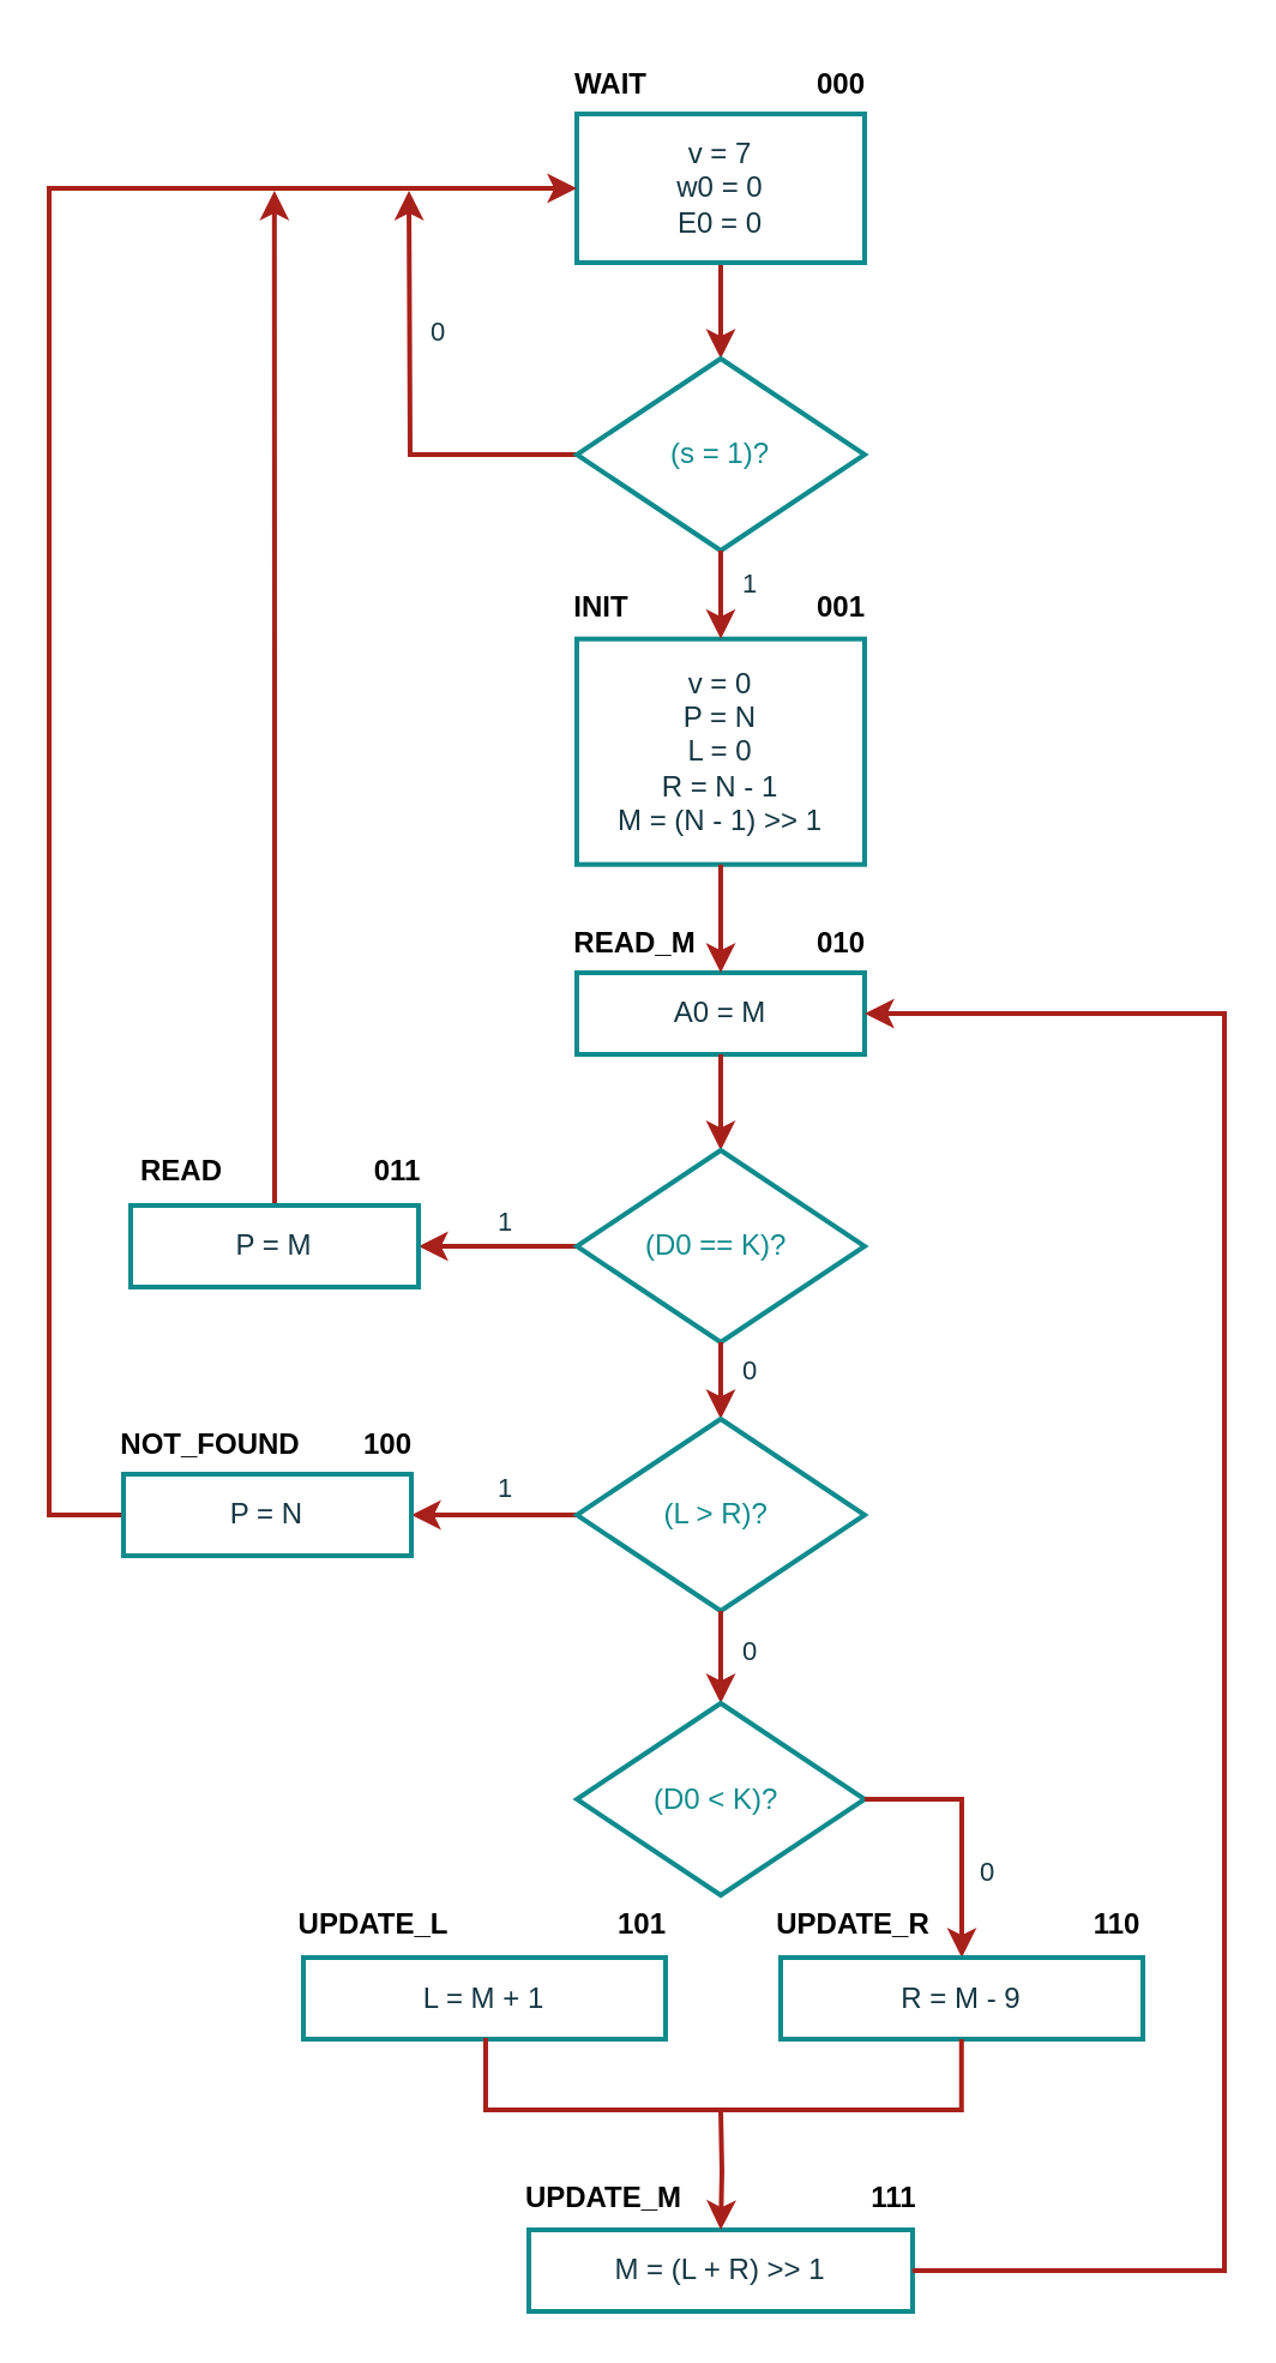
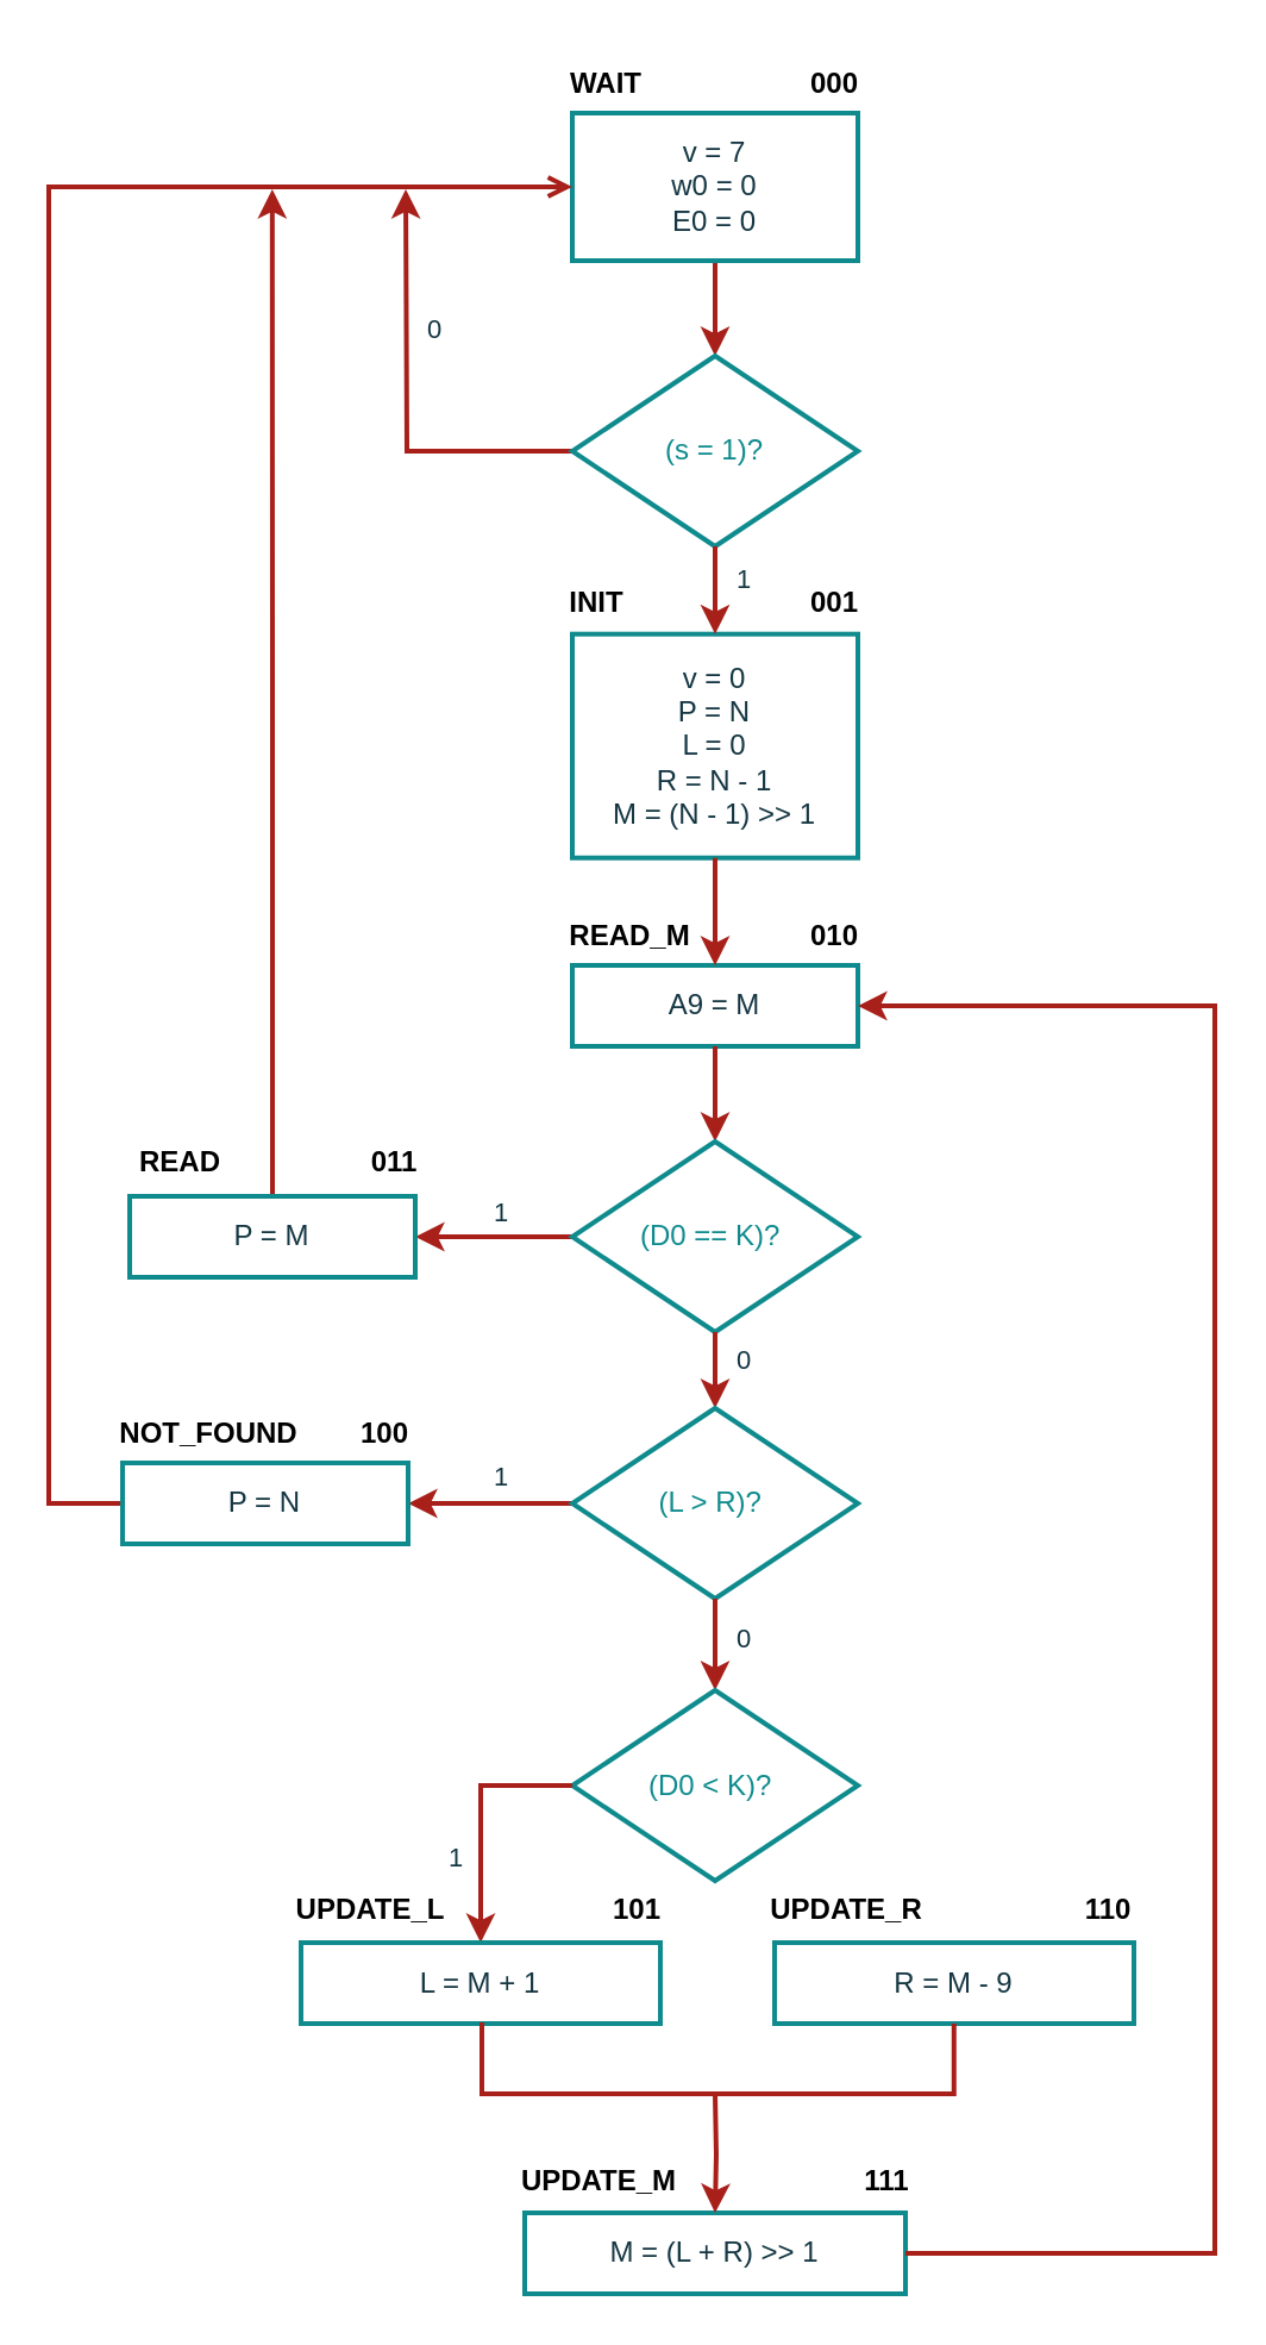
- <mxCell id="31" style="edgeStyle=orthogonalEdgeStyle;rounded=0;orthogonalLoop=1;jettySize=auto;html=1;exitX=0;exitY=0.5;exitDx=0;exitDy=0;entryX=0;entryY=0.5;entryDx=0;entryDy=0;strokeWidth=2;strokeColor=#A8201A;labelBackgroundColor=none;fontColor=default;" edge="1" parent="1" source="32" target="3"><mxGeometry relative="1" as="geometry"><Array as="points"><mxPoint x="20" y="631" /><mxPoint x="20" y="78" /></Array></mxGeometry></mxCell>
+ <mxCell id="31" style="edgeStyle=orthogonalEdgeStyle;rounded=0;orthogonalLoop=1;jettySize=auto;html=1;exitX=0;exitY=0.5;exitDx=0;exitDy=0;entryX=0;entryY=0.5;entryDx=0;entryDy=0;strokeWidth=2;strokeColor=#A8201A;labelBackgroundColor=none;fontColor=default;endArrow=open;" edge="1" parent="1" source="32" target="3"><mxGeometry relative="1" as="geometry"><Array as="points"><mxPoint x="20" y="631" /><mxPoint x="20" y="78" /></Array></mxGeometry></mxCell>
- <mxCell id="14" value="A0 = M" style="rounded=0;whiteSpace=wrap;html=1;textShadow=0;labelBorderColor=none;strokeColor=#0F8B8D;strokeWidth=2;fillColor=none;fontColor=#143642;labelBackgroundColor=none;fontStyle=0" vertex="1" parent="1"><mxGeometry x="240" y="405" width="120" height="34" as="geometry" /></mxCell>
+ <mxCell id="14" value="A9 = M" style="rounded=0;whiteSpace=wrap;html=1;textShadow=0;labelBorderColor=none;strokeColor=#0F8B8D;strokeWidth=2;fillColor=none;fontColor=#143642;labelBackgroundColor=none;fontStyle=0" vertex="1" parent="1"><mxGeometry x="240" y="405" width="120" height="34" as="geometry" /></mxCell>
- <mxCell id="42" style="edgeStyle=orthogonalEdgeStyle;rounded=0;orthogonalLoop=1;jettySize=auto;html=1;exitX=1;exitY=0.5;exitDx=0;exitDy=0;strokeColor=#A8201A;strokeWidth=2;entryX=0.5;entryY=0;entryDx=0;entryDy=0;labelBackgroundColor=none;fontColor=default;" edge="1" parent="1" source="36" target="44"><mxGeometry relative="1" as="geometry"><mxPoint x="340" y="914" as="sourcePoint" /><mxPoint x="360" y="999" as="targetPoint" /></mxGeometry></mxCell>
- <mxCell id="43" value="0" style="edgeLabel;html=1;align=center;verticalAlign=middle;resizable=0;points=[];fontColor=#143642;labelBackgroundColor=none;" vertex="1" connectable="0" parent="42"><mxGeometry x="-0.283" y="1" relative="1" as="geometry"><mxPoint x="12" y="31" as="offset" /></mxGeometry></mxCell>
+ <mxCell id="37" style="edgeStyle=orthogonalEdgeStyle;rounded=0;orthogonalLoop=1;jettySize=auto;html=1;exitX=0;exitY=0.5;exitDx=0;exitDy=0;strokeColor=#A8201A;strokeWidth=2;entryX=0.5;entryY=0;entryDx=0;entryDy=0;labelBackgroundColor=none;fontColor=default;" edge="1" parent="1" source="36" target="39"><mxGeometry relative="1" as="geometry"><mxPoint x="260" y="919" as="sourcePoint" /><mxPoint x="240" y="999" as="targetPoint" /></mxGeometry></mxCell>
+ <mxCell id="38" value="1" style="edgeLabel;html=1;align=center;verticalAlign=middle;resizable=0;points=[];fontColor=#143642;labelBackgroundColor=none;" vertex="1" connectable="0" parent="37"><mxGeometry x="-0.283" y="1" relative="1" as="geometry"><mxPoint x="-13" y="29" as="offset" /></mxGeometry></mxCell>
